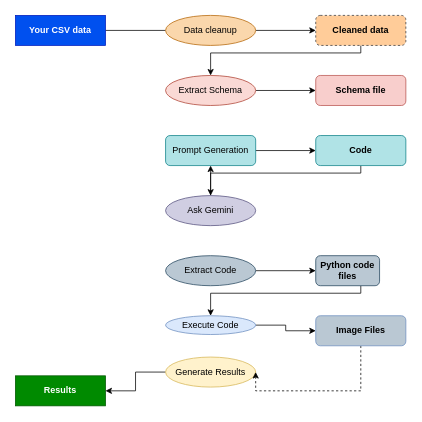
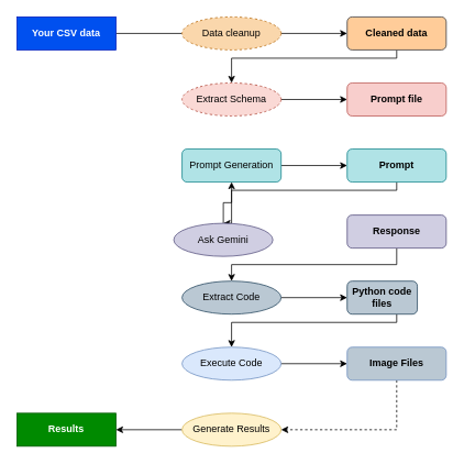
- <mxCell id="5" value="Data cleanup" style="ellipse;whiteSpace=wrap;html=1;fillColor=#fad7ac;strokeColor=#b46504;" vertex="1" parent="1"><mxGeometry x="220" y="20" width="120" height="40" as="geometry" /></mxCell>
+ <mxCell id="5" value="Data cleanup" style="ellipse;whiteSpace=wrap;html=1;fillColor=#fad7ac;strokeColor=#b46504;dashed=1;" vertex="1" parent="1"><mxGeometry x="220" y="20" width="120" height="40" as="geometry" /></mxCell>
- <mxCell id="7" value="Cleaned data" style="rounded=1;whiteSpace=wrap;html=1;fillColor=#ffcc99;strokeColor=#36393d;fontStyle=1;dashed=1;" vertex="1" parent="1"><mxGeometry x="420" y="20" width="120" height="40" as="geometry" /></mxCell>
+ <mxCell id="7" value="Cleaned data" style="rounded=1;whiteSpace=wrap;html=1;fillColor=#ffcc99;strokeColor=#36393d;fontStyle=1" vertex="1" parent="1"><mxGeometry x="420" y="20" width="120" height="40" as="geometry" /></mxCell>
- <mxCell id="9" value="Extract Schema" style="ellipse;whiteSpace=wrap;html=1;fillColor=#fad9d5;strokeColor=#ae4132;" vertex="1" parent="1"><mxGeometry x="220" y="100" width="120" height="40" as="geometry" /></mxCell>
+ <mxCell id="9" value="Extract Schema" style="ellipse;whiteSpace=wrap;html=1;fillColor=#fad9d5;strokeColor=#ae4132;dashed=1;" vertex="1" parent="1"><mxGeometry x="220" y="100" width="120" height="40" as="geometry" /></mxCell>
- <mxCell id="18" value="Schema file" style="rounded=1;whiteSpace=wrap;html=1;fillColor=#f8cecc;strokeColor=#b85450;fontStyle=1" vertex="1" parent="1"><mxGeometry x="420" y="100" width="120" height="40" as="geometry" /></mxCell>
+ <mxCell id="18" value="Prompt file" style="rounded=1;whiteSpace=wrap;html=1;fillColor=#f8cecc;strokeColor=#b85450;fontStyle=1" vertex="1" parent="1"><mxGeometry x="420" y="100" width="120" height="40" as="geometry" /></mxCell>
- <mxCell id="20" value="Code" style="rounded=1;whiteSpace=wrap;html=1;fillColor=#b0e3e6;strokeColor=#0e8088;fontStyle=1" vertex="1" parent="1"><mxGeometry x="420" y="180" width="120" height="40" as="geometry" /></mxCell>
+ <mxCell id="20" value="Prompt" style="rounded=1;whiteSpace=wrap;html=1;fillColor=#b0e3e6;strokeColor=#0e8088;fontStyle=1" vertex="1" parent="1"><mxGeometry x="420" y="180" width="120" height="40" as="geometry" /></mxCell>
- <mxCell id="22" value="Ask Gemini" style="ellipse;whiteSpace=wrap;html=1;fillColor=#d0cee2;strokeColor=#56517e;" vertex="1" parent="1"><mxGeometry x="220" y="260" width="120" height="40" as="geometry" /></mxCell>
+ <mxCell id="22" value="Ask Gemini" style="ellipse;whiteSpace=wrap;html=1;fillColor=#d0cee2;strokeColor=#56517e;" vertex="1" parent="1"><mxGeometry x="210" y="270" width="120" height="40" as="geometry" /></mxCell>
+ <mxCell id="24" value="Response" style="rounded=1;whiteSpace=wrap;html=1;fillColor=#d0cee2;strokeColor=#56517e;fontStyle=1" vertex="1" parent="1"><mxGeometry x="420" y="260" width="120" height="40" as="geometry" /></mxCell>
+ <mxCell id="23" style="edgeStyle=orthogonalEdgeStyle;rounded=0;orthogonalLoop=1;jettySize=auto;html=1;" edge="1" parent="1" source="24" target="13"><mxGeometry relative="1" as="geometry"><Array as="points"><mxPoint x="480" y="320" /><mxPoint x="280" y="320" /></Array></mxGeometry></mxCell>
- <mxCell id="15" value="Execute Code" style="ellipse;whiteSpace=wrap;html=1;fillColor=#dae8fc;strokeColor=#6c8ebf;" vertex="1" parent="1"><mxGeometry x="220" y="420" width="120" height="25" as="geometry" /></mxCell>
+ <mxCell id="15" value="Execute Code" style="ellipse;whiteSpace=wrap;html=1;fillColor=#dae8fc;strokeColor=#6c8ebf;" vertex="1" parent="1"><mxGeometry x="220" y="420" width="120" height="40" as="geometry" /></mxCell>
- <mxCell id="17" value="Generate Results" style="ellipse;whiteSpace=wrap;html=1;fillColor=#fff2cc;strokeColor=#d6b656;" vertex="1" parent="1"><mxGeometry x="220" y="475" width="120" height="40" as="geometry" /></mxCell>
+ <mxCell id="17" value="Generate Results" style="ellipse;whiteSpace=wrap;html=1;fillColor=#fff2cc;strokeColor=#d6b656;" vertex="1" parent="1"><mxGeometry x="220" y="500" width="120" height="40" as="geometry" /></mxCell>
